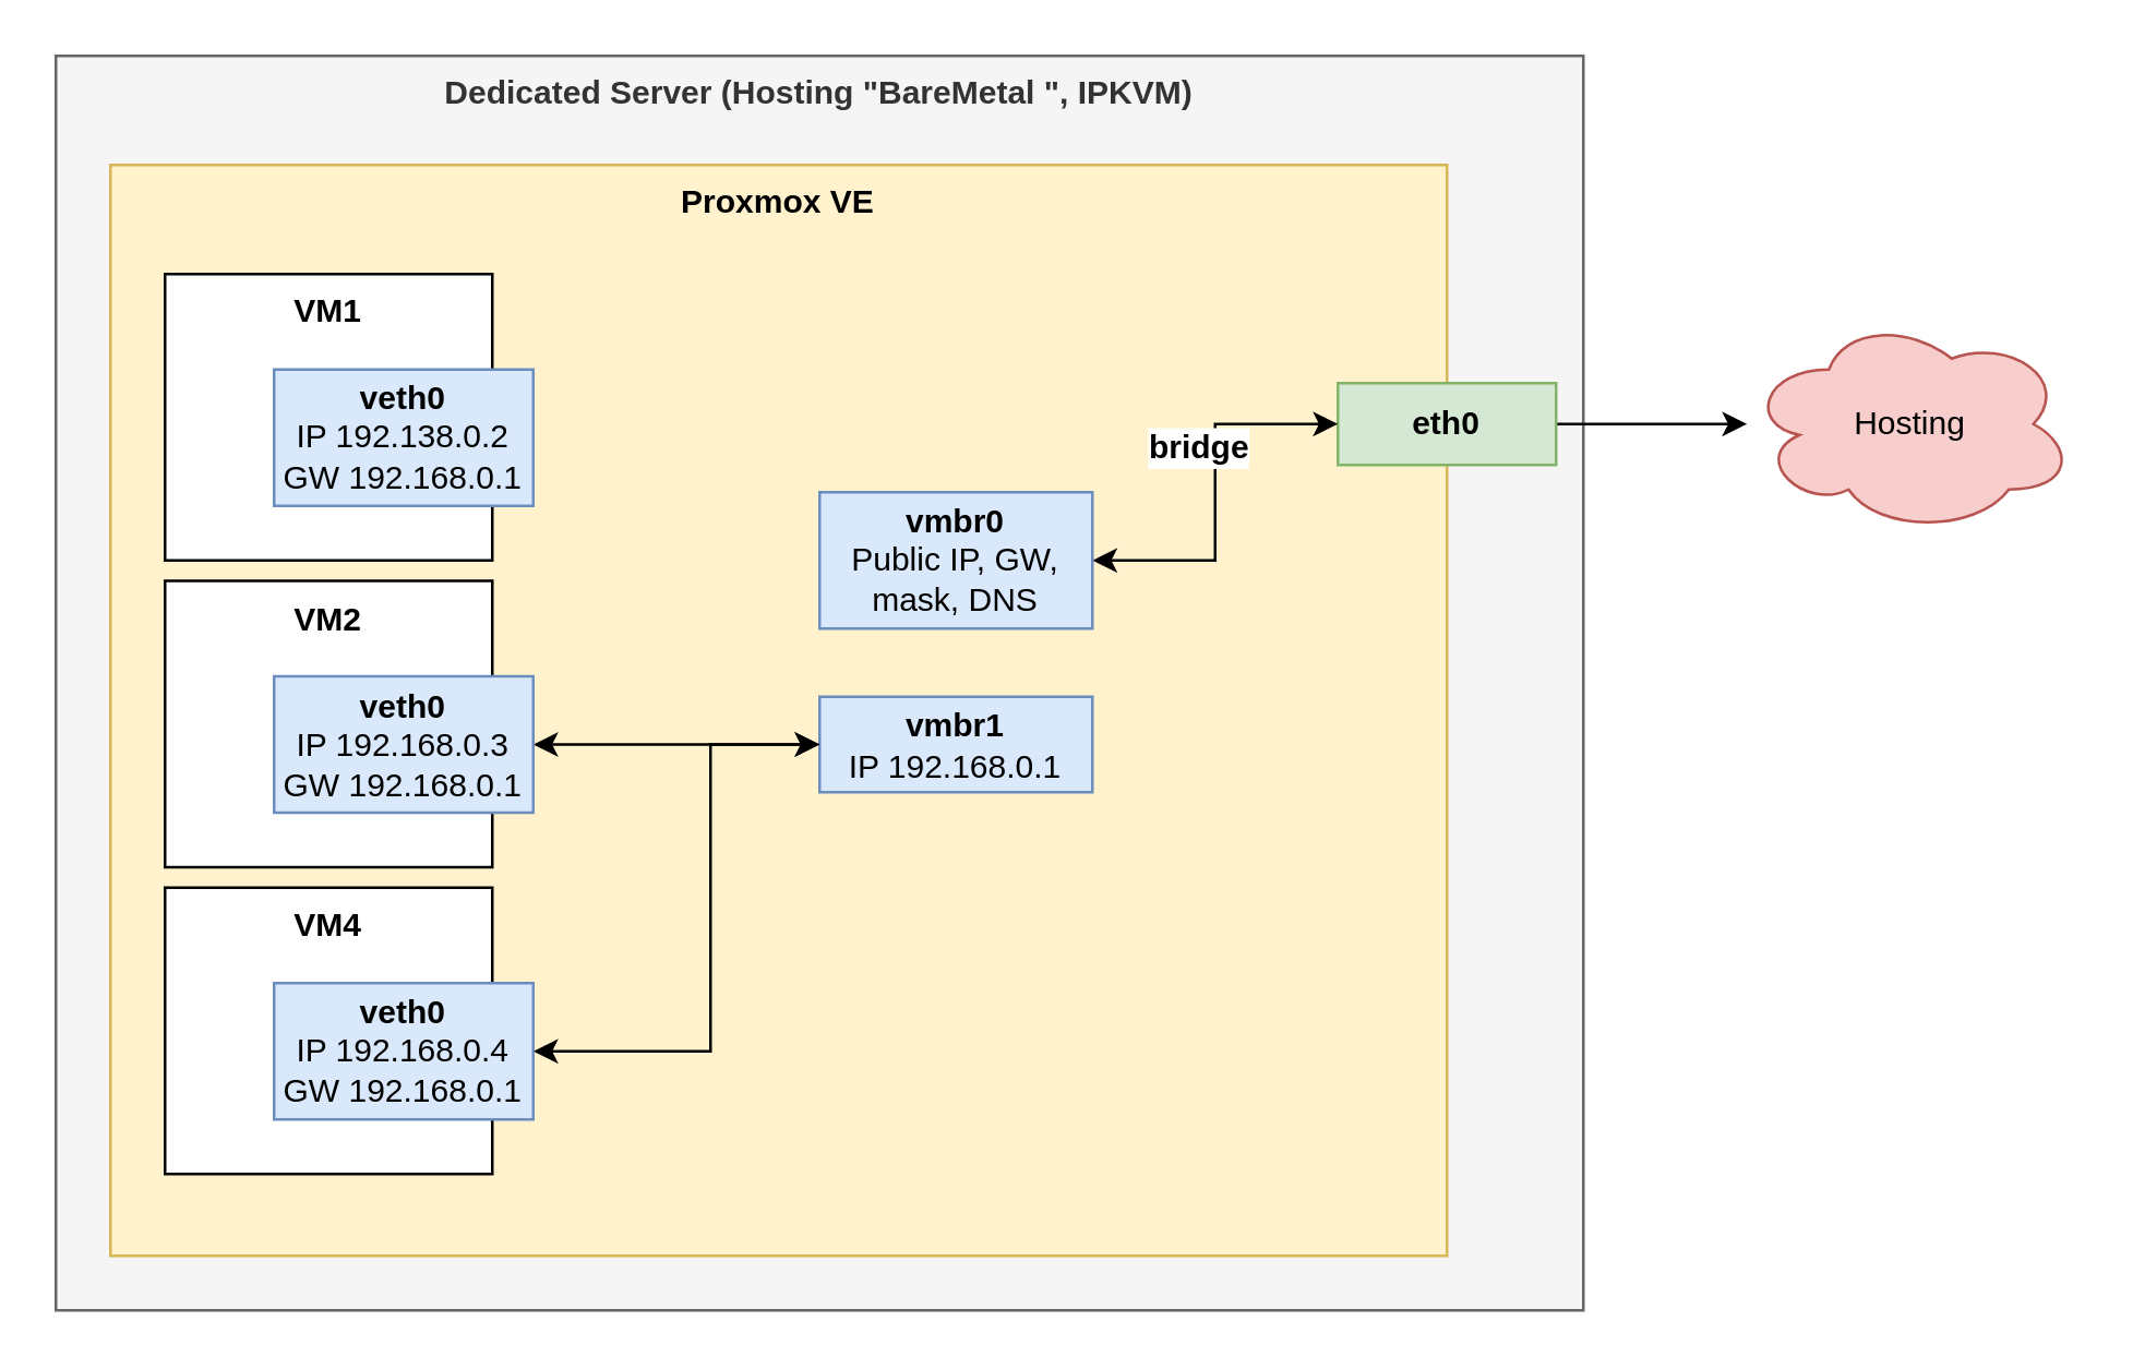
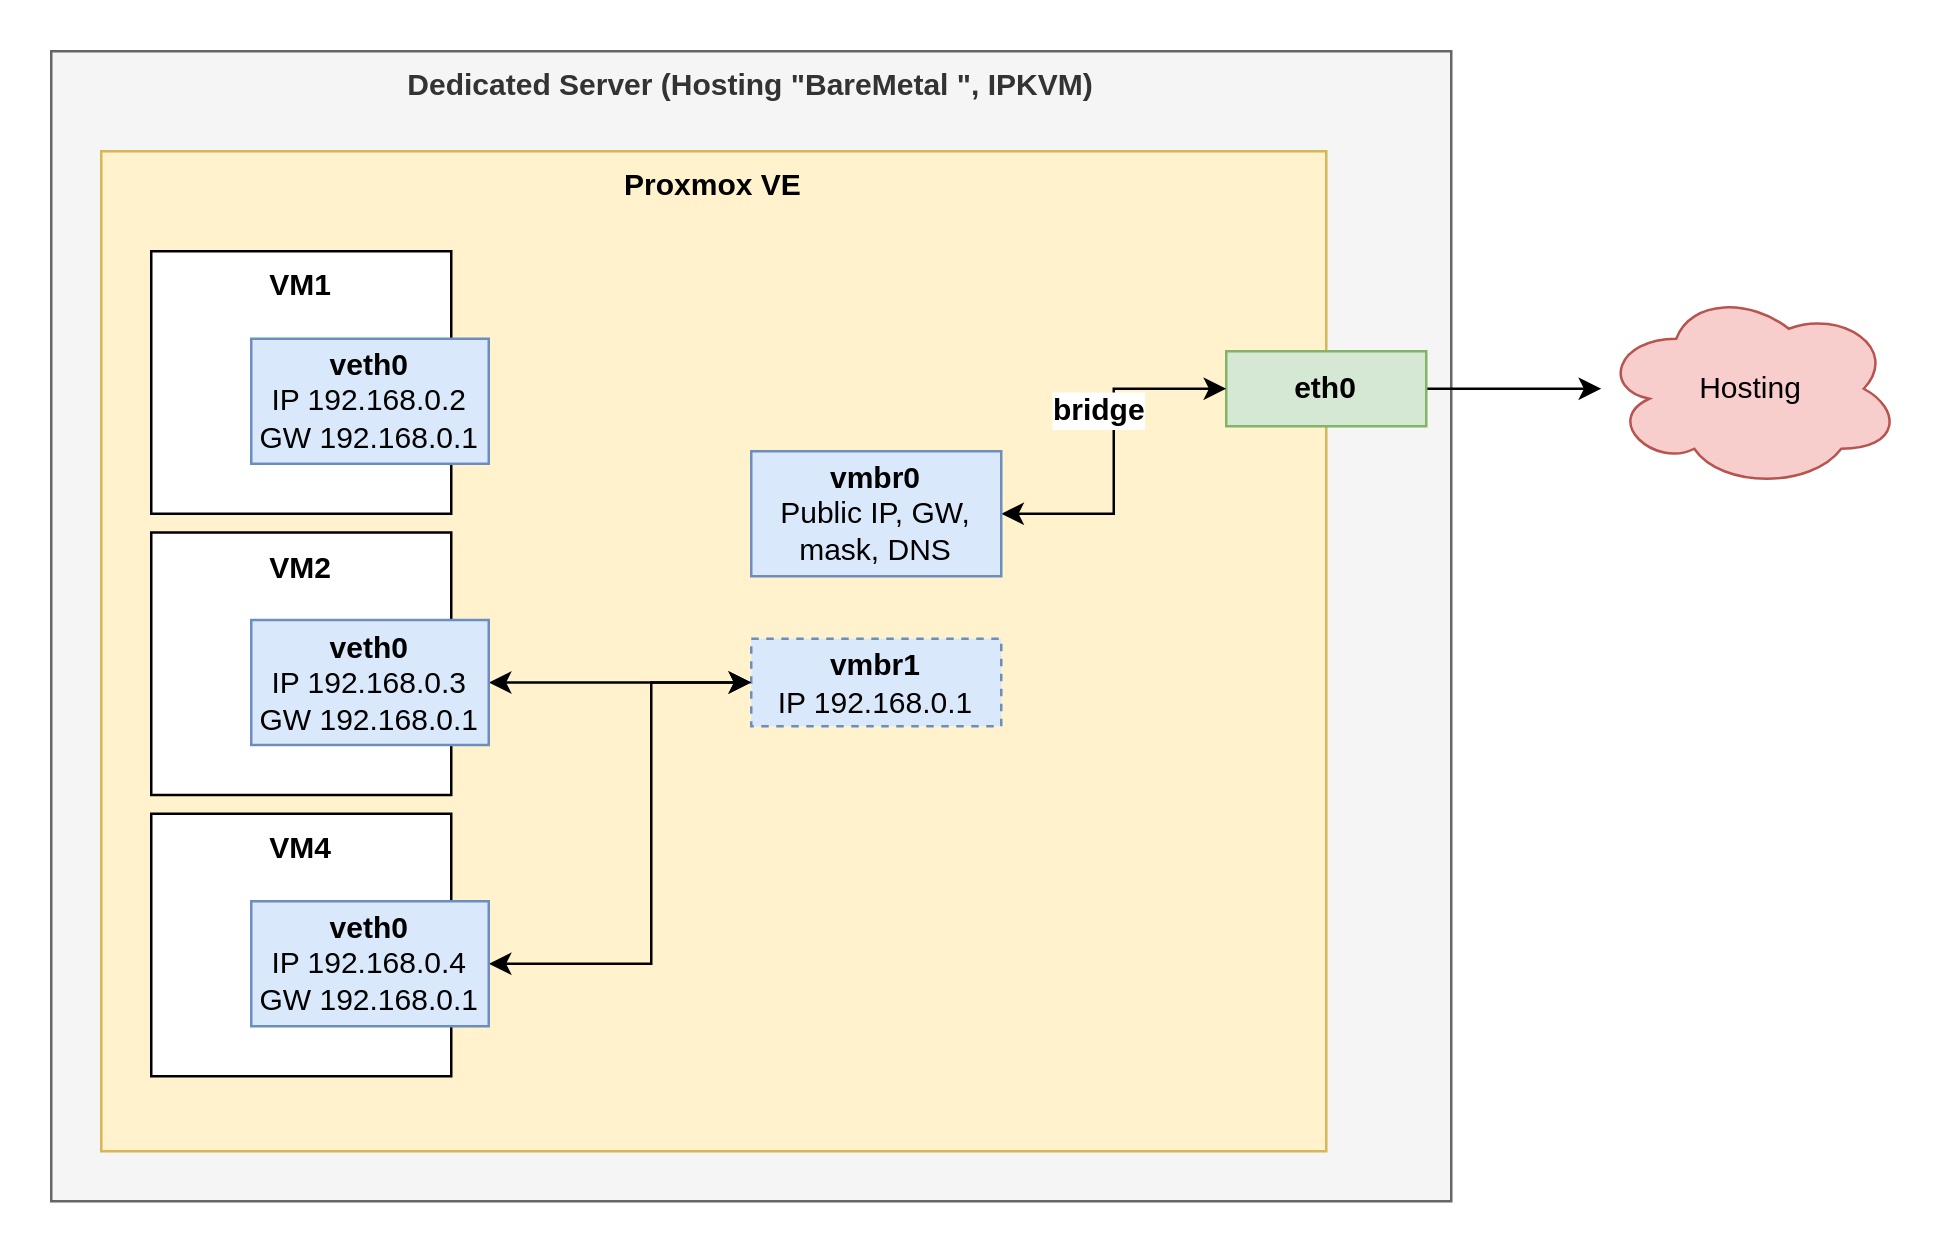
- <mxCell id="12" value="&lt;b style=&quot;font-size: 12px&quot;&gt;veth0&lt;br&gt;&lt;/b&gt;IP 192.138.0.2&lt;br&gt;GW 192.168.0.1&lt;b style=&quot;font-size: 12px&quot;&gt;&lt;br&gt;&lt;/b&gt;" style="rounded=0;whiteSpace=wrap;html=1;fontSize=12;shadow=0;fillColor=#dae8fc;strokeColor=#6c8ebf;" vertex="1" parent="1"><mxGeometry x="100" y="135" width="95" height="50" as="geometry" /></mxCell>
+ <mxCell id="12" value="&lt;b style=&quot;font-size: 12px&quot;&gt;veth0&lt;br&gt;&lt;/b&gt;IP 192.168.0.2&lt;br&gt;GW 192.168.0.1&lt;b style=&quot;font-size: 12px&quot;&gt;&lt;br&gt;&lt;/b&gt;" style="rounded=0;whiteSpace=wrap;html=1;fontSize=12;shadow=0;fillColor=#dae8fc;strokeColor=#6c8ebf;" vertex="1" parent="1"><mxGeometry x="100" y="135" width="95" height="50" as="geometry" /></mxCell>
- <mxCell id="10" value="&lt;b&gt;vmbr1&lt;br&gt;&lt;/b&gt;IP 192.168.0.1&lt;b&gt;&lt;br&gt;&lt;/b&gt;" style="rounded=0;whiteSpace=wrap;html=1;shadow=0;fontSize=12;fillColor=#dae8fc;strokeColor=#6c8ebf;" vertex="1" parent="1"><mxGeometry x="300" y="255" width="100" height="35" as="geometry" /></mxCell>
+ <mxCell id="10" value="&lt;b&gt;vmbr1&lt;br&gt;&lt;/b&gt;IP 192.168.0.1&lt;b&gt;&lt;br&gt;&lt;/b&gt;" style="rounded=0;whiteSpace=wrap;html=1;shadow=0;fontSize=12;fillColor=#dae8fc;strokeColor=#6c8ebf;dashed=1;" vertex="1" parent="1"><mxGeometry x="300" y="255" width="100" height="35" as="geometry" /></mxCell>
